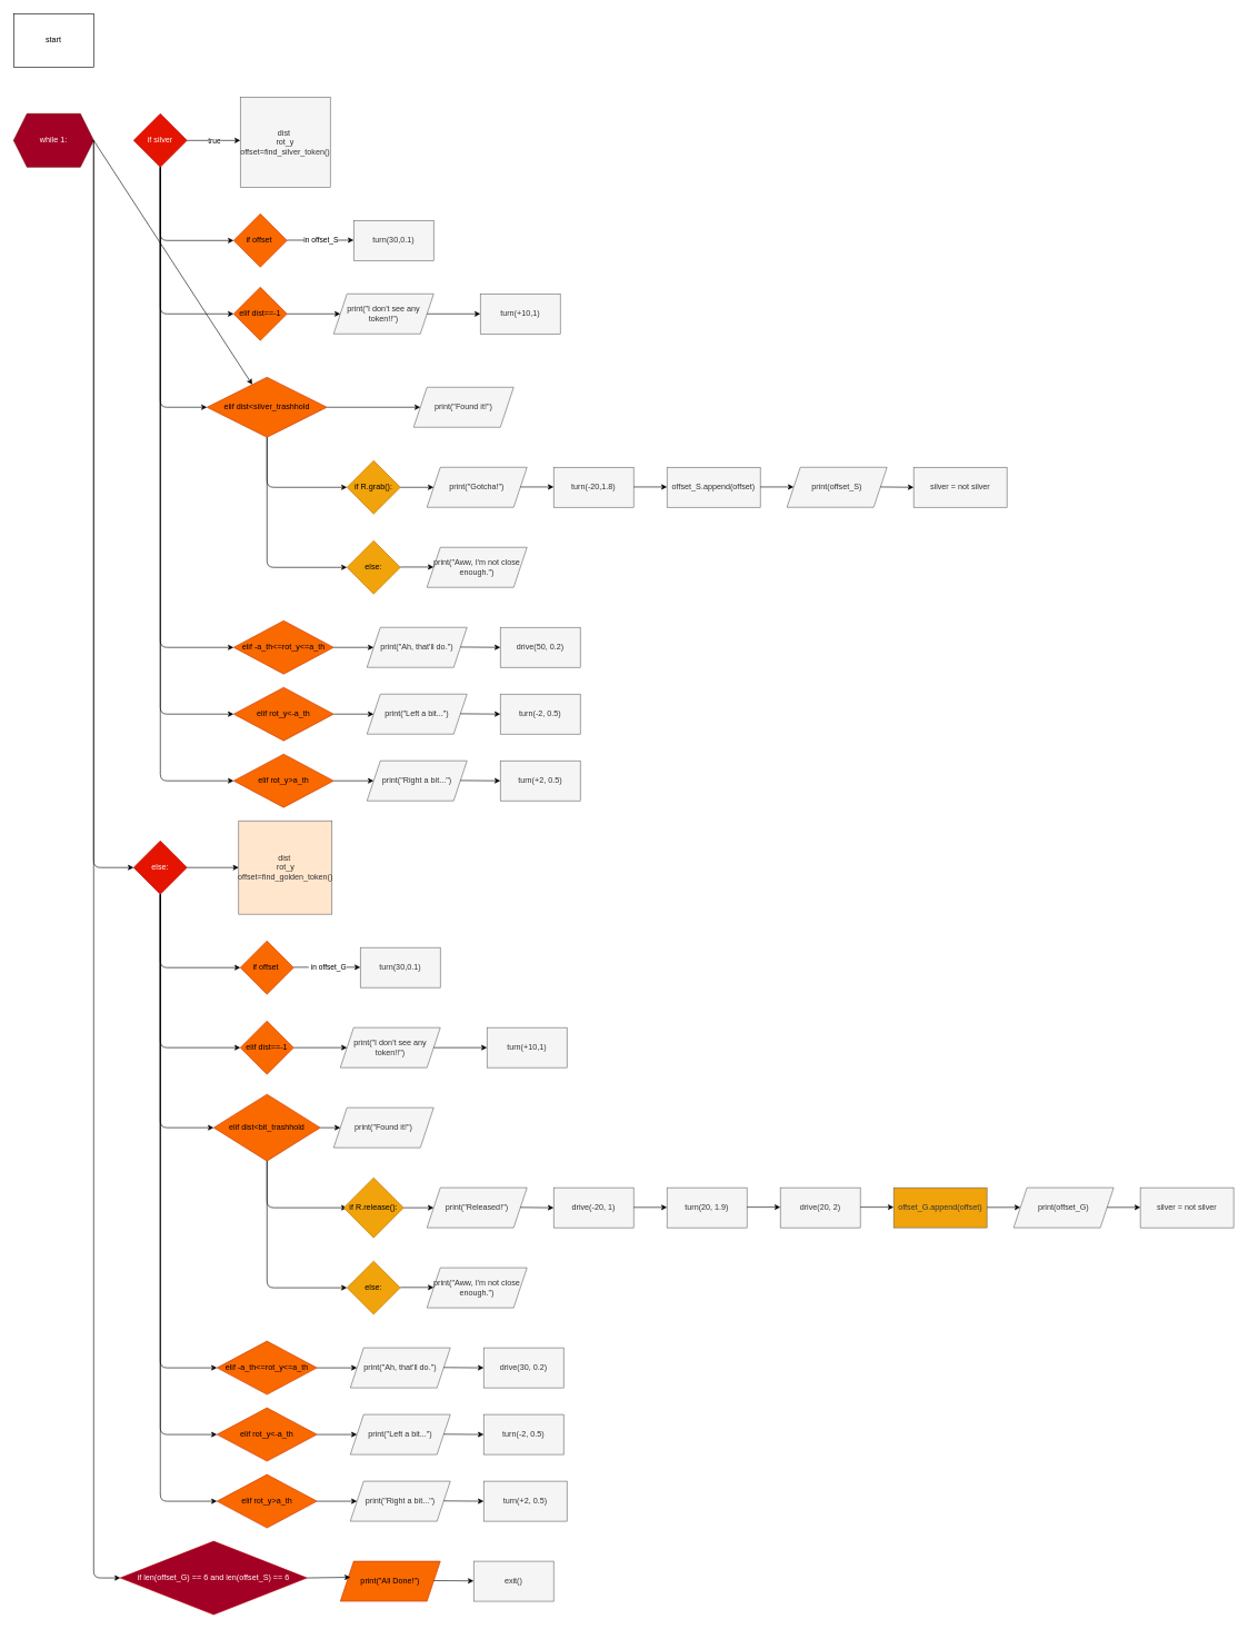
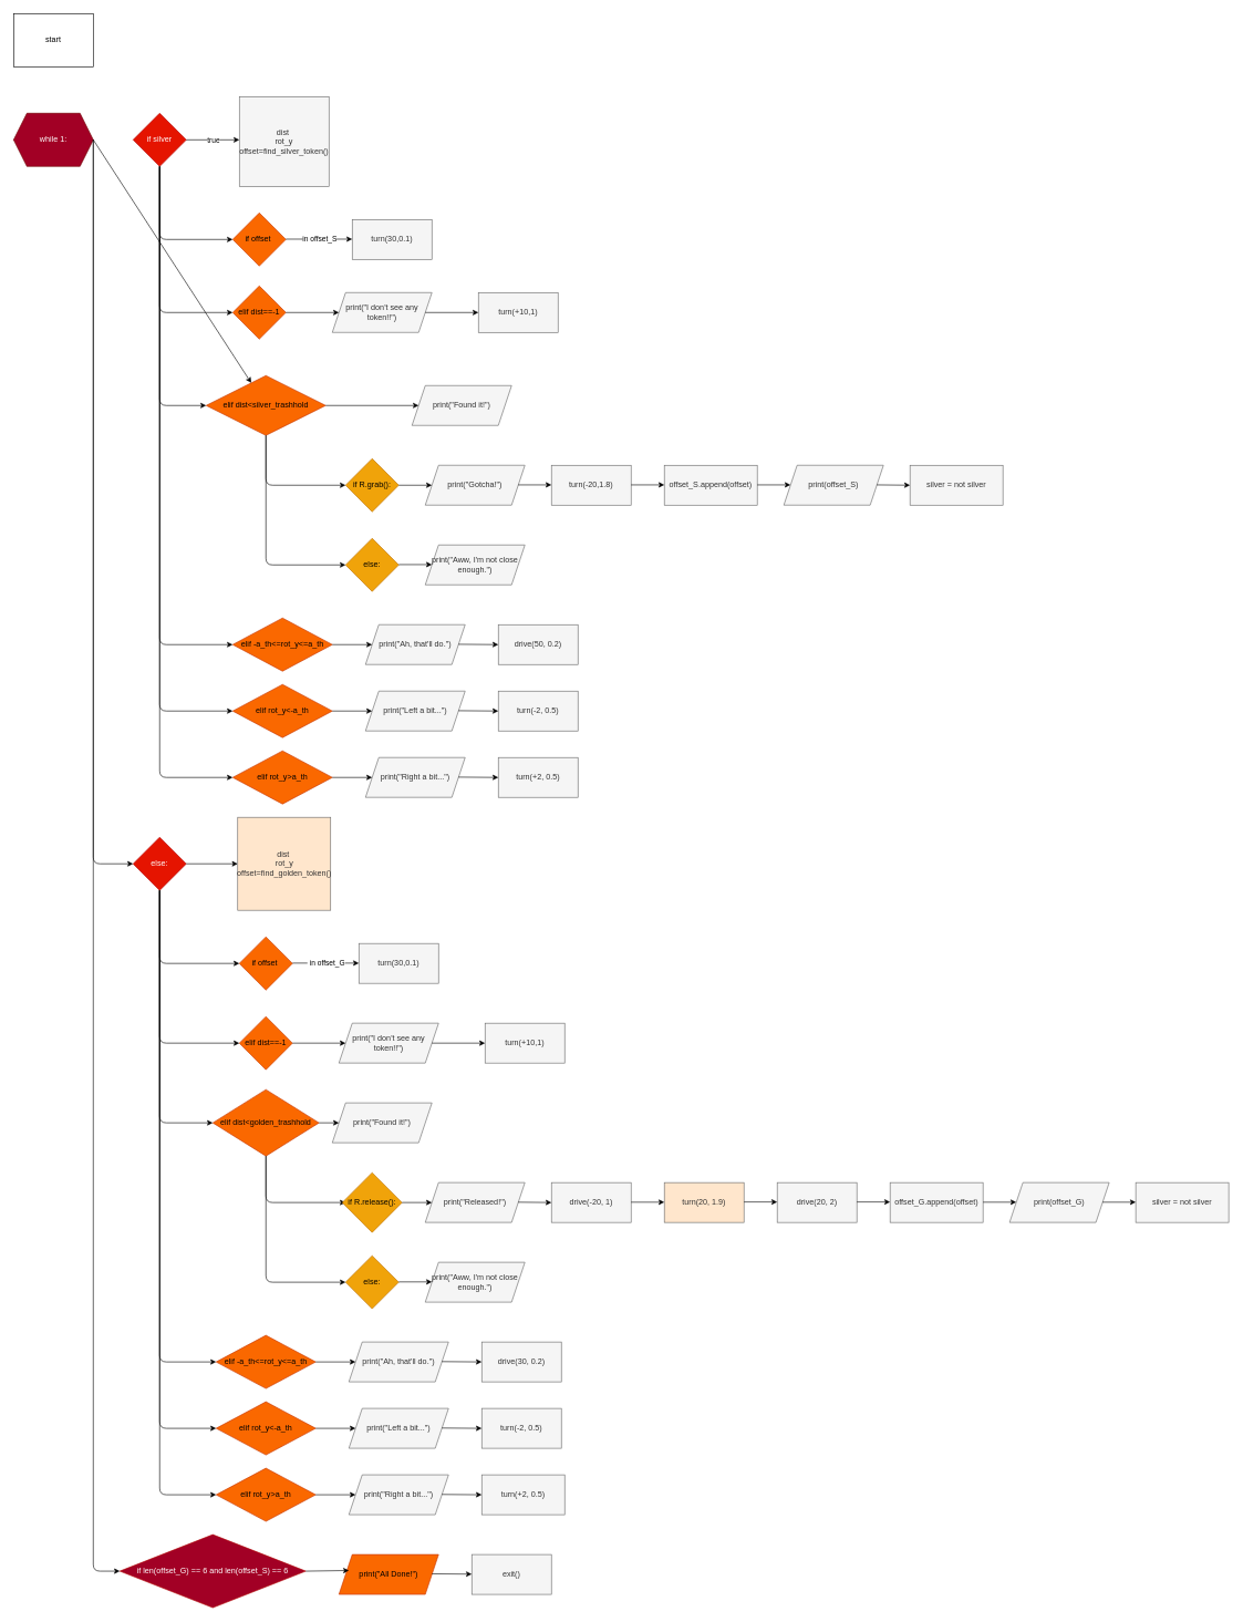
- <mxCell id="73" value="elif dist&amp;lt;bit_trashhold" style="rhombus;whiteSpace=wrap;html=1;fillColor=#fa6800;fontColor=#000000;strokeColor=#C73500;" parent="1" vertex="1"><mxGeometry x="320" y="1640" width="160" height="100" as="geometry" /></mxCell>
+ <mxCell id="73" value="elif dist&amp;lt;golden_trashhold" style="rhombus;whiteSpace=wrap;html=1;fillColor=#fa6800;fontColor=#000000;strokeColor=#C73500;" parent="1" vertex="1"><mxGeometry x="320" y="1640" width="160" height="100" as="geometry" /></mxCell>
- <mxCell id="93" value="turn(20, 1.9)" style="rounded=0;whiteSpace=wrap;html=1;rotation=0;fillColor=#f5f5f5;fontColor=#333333;strokeColor=#666666;" vertex="1" parent="1"><mxGeometry x="1000" y="1780" width="120" height="60" as="geometry" /></mxCell>
+ <mxCell id="93" value="turn(20, 1.9)" style="rounded=0;whiteSpace=wrap;html=1;rotation=0;fillColor=#ffe6cc;fontColor=#333333;strokeColor=#666666;" vertex="1" parent="1"><mxGeometry x="1000" y="1780" width="120" height="60" as="geometry" /></mxCell>
- <mxCell id="82" value="offset_G.append(offset)" style="rounded=0;whiteSpace=wrap;html=1;rotation=0;fillColor=#f0a30a;fontColor=#333333;strokeColor=#666666;" parent="1" vertex="1"><mxGeometry x="1340" y="1780" width="140" height="60" as="geometry" /></mxCell>
+ <mxCell id="82" value="offset_G.append(offset)" style="rounded=0;whiteSpace=wrap;html=1;rotation=0;fillColor=#f5f5f5;fontColor=#333333;strokeColor=#666666;" parent="1" vertex="1"><mxGeometry x="1340" y="1780" width="140" height="60" as="geometry" /></mxCell>
